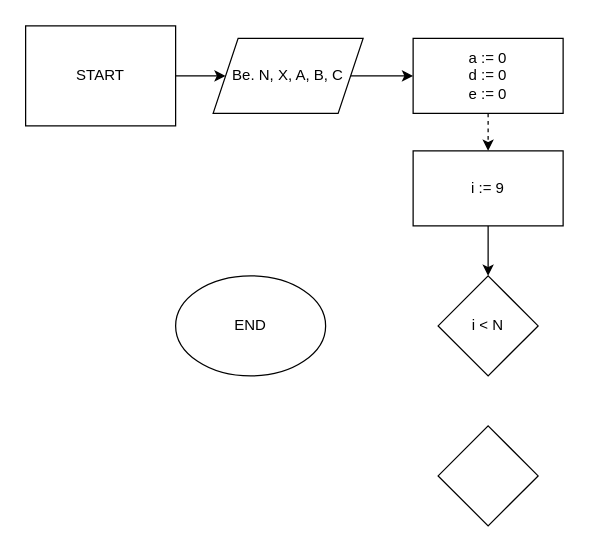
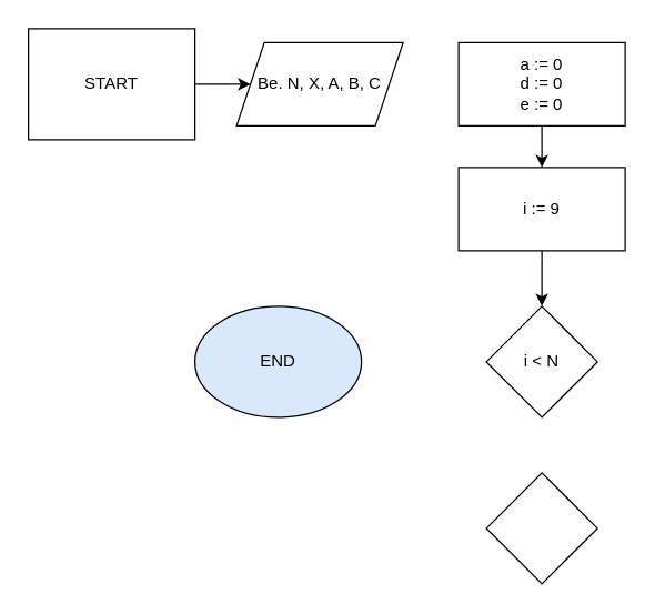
- <mxCell id="6" style="edgeStyle=orthogonalEdgeStyle;rounded=0;orthogonalLoop=1;jettySize=auto;html=1;entryX=0;entryY=0.5;entryDx=0;entryDy=0;" edge="1" parent="1" source="7" target="5"><mxGeometry relative="1" as="geometry" /></mxCell>
- <mxCell id="4" style="edgeStyle=orthogonalEdgeStyle;rounded=0;orthogonalLoop=1;jettySize=auto;html=1;exitX=0.5;exitY=1;exitDx=0;exitDy=0;entryX=0.5;entryY=0;entryDx=0;entryDy=0;dashed=1;" edge="1" parent="1" source="5" target="9"><mxGeometry relative="1" as="geometry" /></mxCell>
+ <mxCell id="4" style="edgeStyle=orthogonalEdgeStyle;rounded=0;orthogonalLoop=1;jettySize=auto;html=1;exitX=0.5;exitY=1;exitDx=0;exitDy=0;entryX=0.5;entryY=0;entryDx=0;entryDy=0;" edge="1" parent="1" source="5" target="9"><mxGeometry relative="1" as="geometry" /></mxCell>
- <mxCell id="11" value="END" style="ellipse;whiteSpace=wrap;html=1;" vertex="1" parent="1"><mxGeometry x="140" y="220" width="120" height="80" as="geometry" /></mxCell>
+ <mxCell id="11" value="END" style="ellipse;whiteSpace=wrap;html=1;fillColor=#dae8fc;" vertex="1" parent="1"><mxGeometry x="140" y="220" width="120" height="80" as="geometry" /></mxCell>
